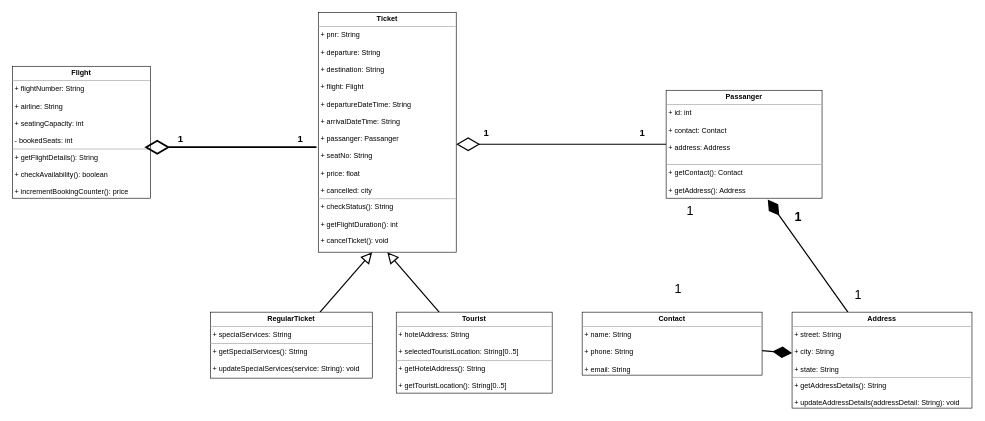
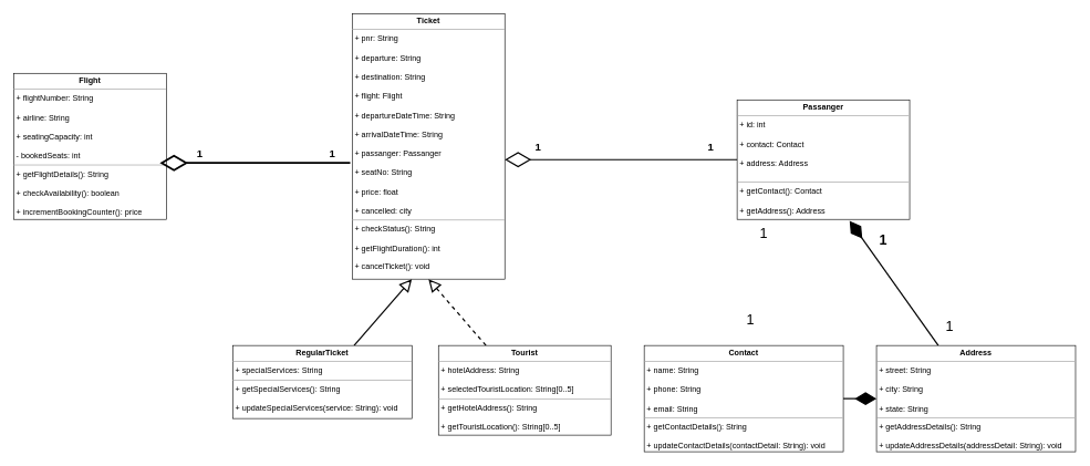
- <mxCell id="13" style="rounded=0;orthogonalLoop=1;jettySize=auto;html=1;strokeWidth=2;endArrow=block;endFill=0;endSize=14;entryX=0.5;entryY=1;entryDx=0;entryDy=0;" parent="1" source="14" target="4" edge="1"><mxGeometry relative="1" as="geometry"><mxPoint x="670" y="410" as="targetPoint" /></mxGeometry></mxCell>
+ <mxCell id="13" style="rounded=0;orthogonalLoop=1;jettySize=auto;html=1;strokeWidth=2;endArrow=block;endFill=0;endSize=14;entryX=0.5;entryY=1;entryDx=0;entryDy=0;dashed=1;" parent="1" source="14" target="4" edge="1"><mxGeometry relative="1" as="geometry"><mxPoint x="670" y="410" as="targetPoint" /></mxGeometry></mxCell>
- <mxCell id="8" value="&lt;p style=&quot;margin: 0px ; margin-top: 4px ; text-align: center&quot;&gt;&lt;b&gt;Contact&lt;/b&gt;&lt;/p&gt;&lt;hr size=&quot;1&quot;&gt;&lt;p style=&quot;margin: 0px ; margin-left: 4px&quot;&gt;+ name: String&lt;/p&gt;&lt;p style=&quot;margin: 0px ; margin-left: 4px&quot;&gt;&lt;br&gt;&lt;/p&gt;&lt;p style=&quot;margin: 0px ; margin-left: 4px&quot;&gt;+ phone: String&lt;/p&gt;&lt;p style=&quot;margin: 0px ; margin-left: 4px&quot;&gt;&lt;br&gt;&lt;/p&gt;&lt;p style=&quot;margin: 0px ; margin-left: 4px&quot;&gt;+ email: String&lt;/p&gt;&lt;hr size=&quot;1&quot;&gt;&lt;p style=&quot;margin: 0px ; margin-left: 4px&quot;&gt;+ getContactDetails(): String&lt;/p&gt;&lt;p style=&quot;margin: 0px ; margin-left: 4px&quot;&gt;&lt;br&gt;&lt;/p&gt;&lt;p style=&quot;margin: 0px ; margin-left: 4px&quot;&gt;+ updateContactDetails(contactDetail: String): void&lt;/p&gt;" style="verticalAlign=top;align=left;overflow=fill;fontSize=12;fontFamily=Helvetica;html=1;" parent="1" vertex="1"><mxGeometry x="970" y="520" width="300" height="105" as="geometry" /></mxCell>
+ <mxCell id="8" value="&lt;p style=&quot;margin: 0px ; margin-top: 4px ; text-align: center&quot;&gt;&lt;b&gt;Contact&lt;/b&gt;&lt;/p&gt;&lt;hr size=&quot;1&quot;&gt;&lt;p style=&quot;margin: 0px ; margin-left: 4px&quot;&gt;+ name: String&lt;/p&gt;&lt;p style=&quot;margin: 0px ; margin-left: 4px&quot;&gt;&lt;br&gt;&lt;/p&gt;&lt;p style=&quot;margin: 0px ; margin-left: 4px&quot;&gt;+ phone: String&lt;/p&gt;&lt;p style=&quot;margin: 0px ; margin-left: 4px&quot;&gt;&lt;br&gt;&lt;/p&gt;&lt;p style=&quot;margin: 0px ; margin-left: 4px&quot;&gt;+ email: String&lt;/p&gt;&lt;hr size=&quot;1&quot;&gt;&lt;p style=&quot;margin: 0px ; margin-left: 4px&quot;&gt;+ getContactDetails(): String&lt;/p&gt;&lt;p style=&quot;margin: 0px ; margin-left: 4px&quot;&gt;&lt;br&gt;&lt;/p&gt;&lt;p style=&quot;margin: 0px ; margin-left: 4px&quot;&gt;+ updateContactDetails(contactDetail: String): void&lt;/p&gt;" style="verticalAlign=top;align=left;overflow=fill;fontSize=12;fontFamily=Helvetica;html=1;" parent="1" vertex="1"><mxGeometry x="970" y="520" width="300" height="160" as="geometry" /></mxCell>
